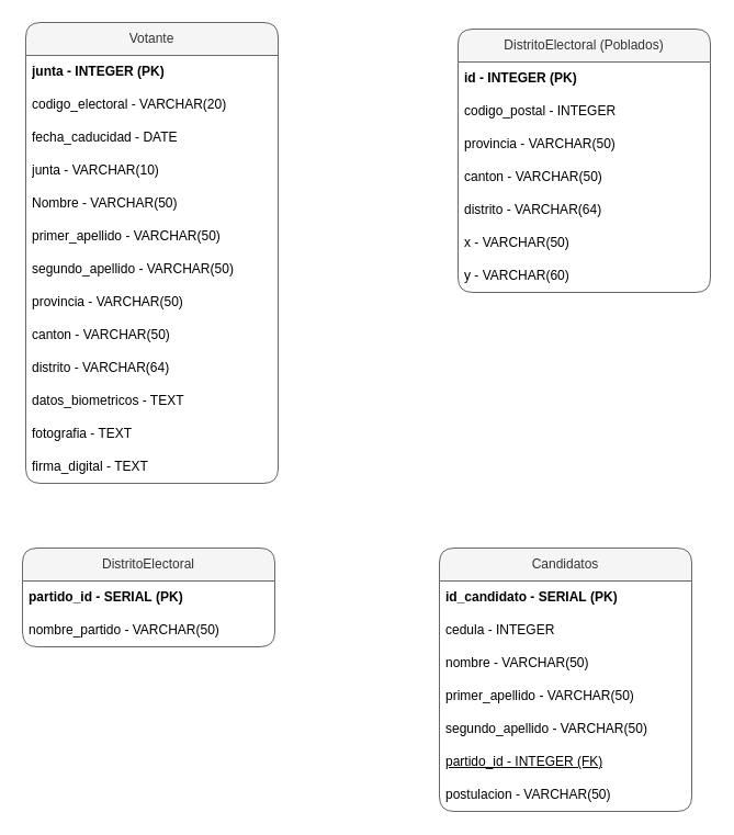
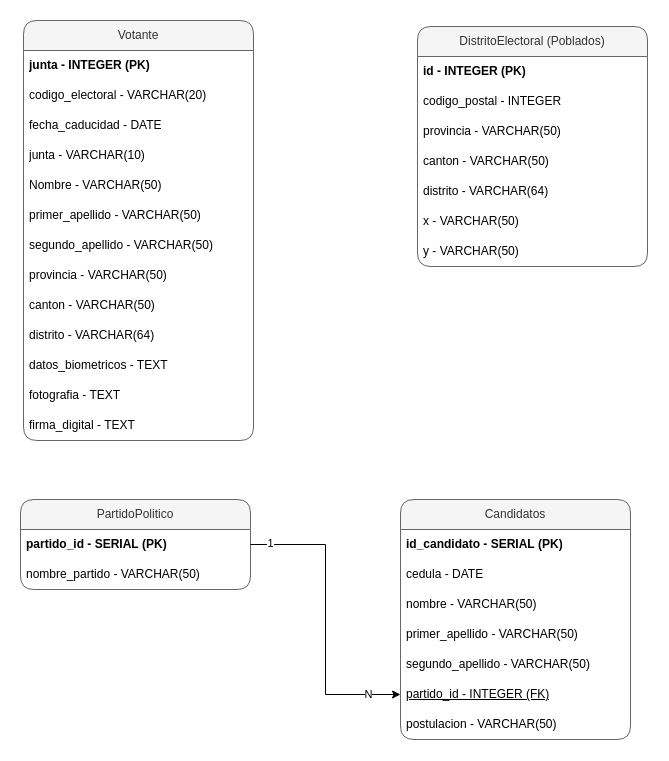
- <mxCell id="23" value="y - VARCHAR(60)" style="text;strokeColor=none;fillColor=none;align=left;verticalAlign=middle;spacingLeft=4;spacingRight=4;overflow=hidden;points=[[0,0.5],[1,0.5]];portConstraint=eastwest;rotatable=0;whiteSpace=wrap;html=1;" parent="16" vertex="1"><mxGeometry y="210" width="230" height="30" as="geometry" /></mxCell>
+ <mxCell id="23" value="y - VARCHAR(50)" style="text;strokeColor=none;fillColor=none;align=left;verticalAlign=middle;spacingLeft=4;spacingRight=4;overflow=hidden;points=[[0,0.5],[1,0.5]];portConstraint=eastwest;rotatable=0;whiteSpace=wrap;html=1;" parent="16" vertex="1"><mxGeometry y="210" width="230" height="30" as="geometry" /></mxCell>
- <mxCell id="32" value="DistritoElectoral" style="swimlane;fontStyle=0;childLayout=stackLayout;horizontal=1;startSize=30;horizontalStack=0;resizeParent=1;resizeParentMax=0;resizeLast=0;collapsible=1;marginBottom=0;whiteSpace=wrap;html=1;fillColor=#f5f5f5;fontColor=#333333;strokeColor=#666666;shadow=0;glass=0;rounded=1;" parent="1" vertex="1"><mxGeometry x="20" y="499" width="230" height="90" as="geometry" /></mxCell>
+ <mxCell id="32" value="PartidoPolitico" style="swimlane;fontStyle=0;childLayout=stackLayout;horizontal=1;startSize=30;horizontalStack=0;resizeParent=1;resizeParentMax=0;resizeLast=0;collapsible=1;marginBottom=0;whiteSpace=wrap;html=1;fillColor=#f5f5f5;fontColor=#333333;strokeColor=#666666;shadow=0;glass=0;rounded=1;" parent="1" vertex="1"><mxGeometry x="20" y="499" width="230" height="90" as="geometry" /></mxCell>
- <mxCell id="26" value="cedula - INTEGER" style="text;strokeColor=none;fillColor=none;align=left;verticalAlign=middle;spacingLeft=4;spacingRight=4;overflow=hidden;points=[[0,0.5],[1,0.5]];portConstraint=eastwest;rotatable=0;whiteSpace=wrap;html=1;" parent="24" vertex="1"><mxGeometry y="60" width="230" height="30" as="geometry" /></mxCell>
+ <mxCell id="26" value="cedula - DATE" style="text;strokeColor=none;fillColor=none;align=left;verticalAlign=middle;spacingLeft=4;spacingRight=4;overflow=hidden;points=[[0,0.5],[1,0.5]];portConstraint=eastwest;rotatable=0;whiteSpace=wrap;html=1;" parent="24" vertex="1"><mxGeometry y="60" width="230" height="30" as="geometry" /></mxCell>
+ <mxCell id="35" style="edgeStyle=orthogonalEdgeStyle;rounded=0;orthogonalLoop=1;jettySize=auto;html=1;entryX=0;entryY=0.5;entryDx=0;entryDy=0;" parent="1" source="33" target="30" edge="1"><mxGeometry relative="1" as="geometry" /></mxCell>
+ <mxCell id="36" value="1" style="edgeLabel;html=1;align=center;verticalAlign=middle;resizable=0;points=[];" parent="35" vertex="1" connectable="0"><mxGeometry x="-0.873" y="2" relative="1" as="geometry"><mxPoint as="offset" /></mxGeometry></mxCell>
+ <mxCell id="37" value="N" style="edgeLabel;html=1;align=center;verticalAlign=middle;resizable=0;points=[];" parent="35" vertex="1" connectable="0"><mxGeometry x="0.78" y="1" relative="1" as="geometry"><mxPoint as="offset" /></mxGeometry></mxCell>
